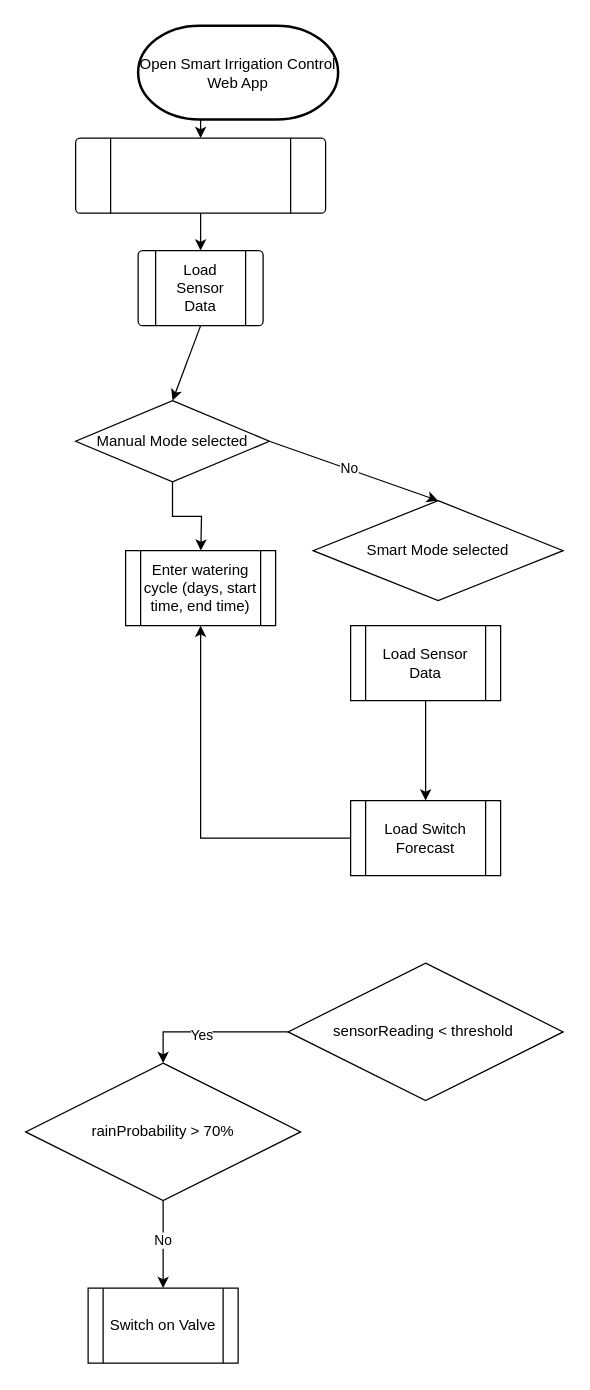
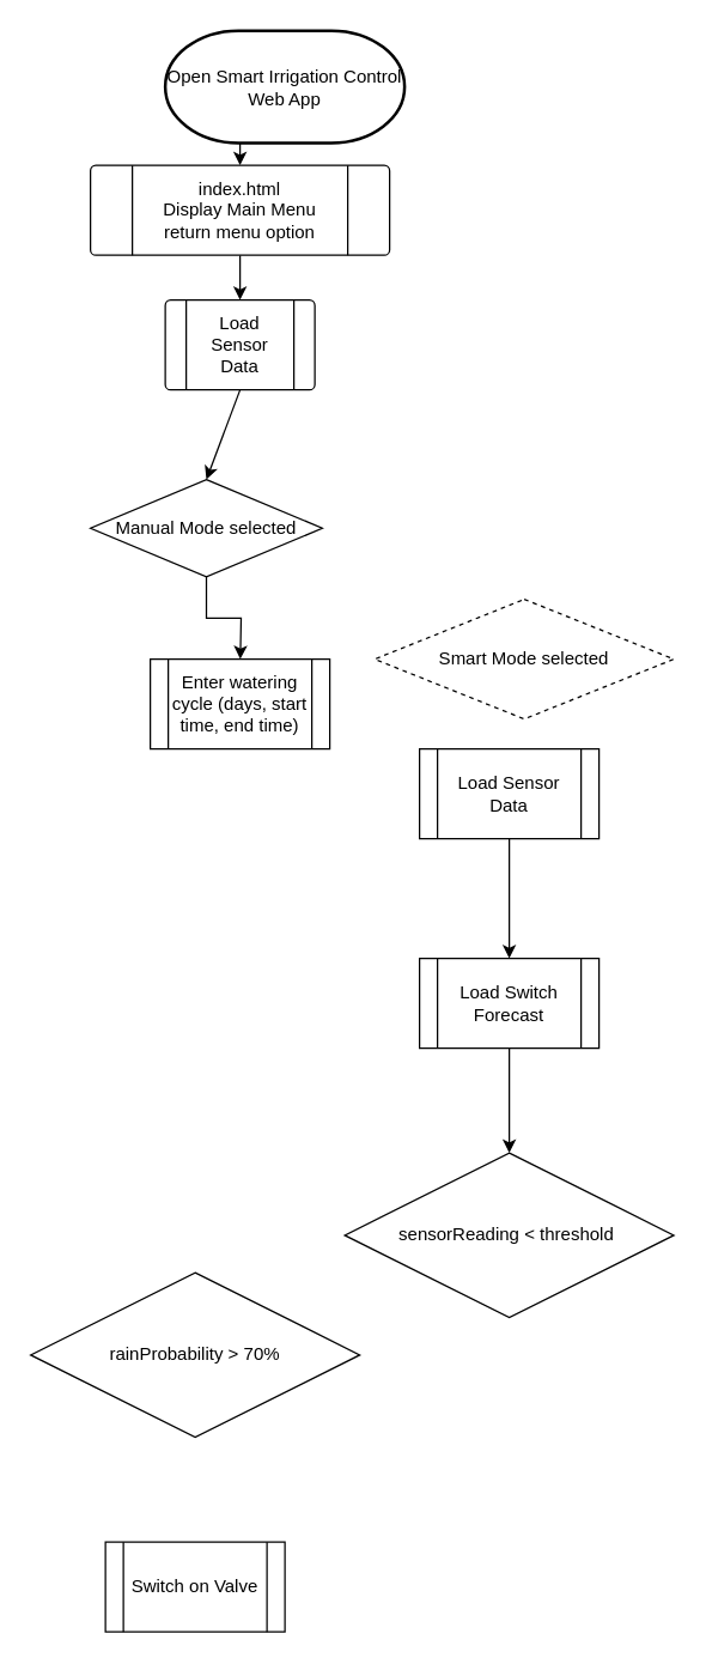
+ <mxCell id="6" value="index.html&lt;div&gt;Display Main Menu&lt;/div&gt;&lt;div&gt;return menu option&lt;/div&gt;" style="text;html=1;align=center;verticalAlign=middle;whiteSpace=wrap;rounded=0;" vertex="1" parent="1"><mxGeometry x="70" y="125" width="180" height="30" as="geometry" /></mxCell>
- <mxCell id="13" value="" style="endArrow=classic;html=1;rounded=0;entryX=0.5;entryY=0;entryDx=0;entryDy=0;exitX=1;exitY=0.5;exitDx=0;exitDy=0;" edge="1" parent="1" source="10" target="11"><mxGeometry width="50" height="50" relative="1" as="geometry"><mxPoint x="120" y="400" as="sourcePoint" /><mxPoint x="350" y="390" as="targetPoint" /></mxGeometry></mxCell>
- <mxCell id="14" value="No" style="edgeLabel;html=1;align=center;verticalAlign=middle;resizable=0;points=[];" vertex="1" connectable="0" parent="13"><mxGeometry x="-0.064" y="1" relative="1" as="geometry"><mxPoint as="offset" /></mxGeometry></mxCell>
- <mxCell id="11" value="Smart Mode selected" style="rhombus;whiteSpace=wrap;html=1;strokeColor=default;align=center;verticalAlign=middle;fontFamily=Helvetica;fontSize=12;fontColor=default;fillColor=default;" vertex="1" parent="1"><mxGeometry x="250" y="400" width="200" height="80" as="geometry" /></mxCell>
+ <mxCell id="11" value="Smart Mode selected" style="rhombus;whiteSpace=wrap;html=1;strokeColor=default;align=center;verticalAlign=middle;fontFamily=Helvetica;fontSize=12;fontColor=default;fillColor=default;dashed=1;" vertex="1" parent="1"><mxGeometry x="250" y="400" width="200" height="80" as="geometry" /></mxCell>
- <mxCell id="18" value="" style="edgeStyle=orthogonalEdgeStyle;rounded=0;orthogonalLoop=1;jettySize=auto;html=1;" edge="1" parent="1" source="19" target="15"><mxGeometry relative="1" as="geometry" /></mxCell>
+ <mxCell id="18" value="" style="edgeStyle=orthogonalEdgeStyle;rounded=0;orthogonalLoop=1;jettySize=auto;html=1;" edge="1" parent="1" source="19" target="22"><mxGeometry relative="1" as="geometry" /></mxCell>
- <mxCell id="20" style="edgeStyle=orthogonalEdgeStyle;rounded=0;orthogonalLoop=1;jettySize=auto;html=1;exitX=0;exitY=0.5;exitDx=0;exitDy=0;entryX=0.5;entryY=0;entryDx=0;entryDy=0;" edge="1" parent="1" source="22" target="26"><mxGeometry relative="1" as="geometry" /></mxCell>
- <mxCell id="21" value="Yes" style="edgeLabel;html=1;align=center;verticalAlign=middle;resizable=0;points=[];" vertex="1" connectable="0" parent="20"><mxGeometry x="0.115" y="2" relative="1" as="geometry"><mxPoint as="offset" /></mxGeometry></mxCell>
- <mxCell id="24" style="edgeStyle=orthogonalEdgeStyle;rounded=0;orthogonalLoop=1;jettySize=auto;html=1;exitX=0.5;exitY=1;exitDx=0;exitDy=0;entryX=0.5;entryY=0;entryDx=0;entryDy=0;" edge="1" parent="1" source="26" target="23"><mxGeometry relative="1" as="geometry" /></mxCell>
- <mxCell id="25" value="No" style="edgeLabel;html=1;align=center;verticalAlign=middle;resizable=0;points=[];" vertex="1" connectable="0" parent="24"><mxGeometry x="-0.117" y="-1" relative="1" as="geometry"><mxPoint as="offset" /></mxGeometry></mxCell>
